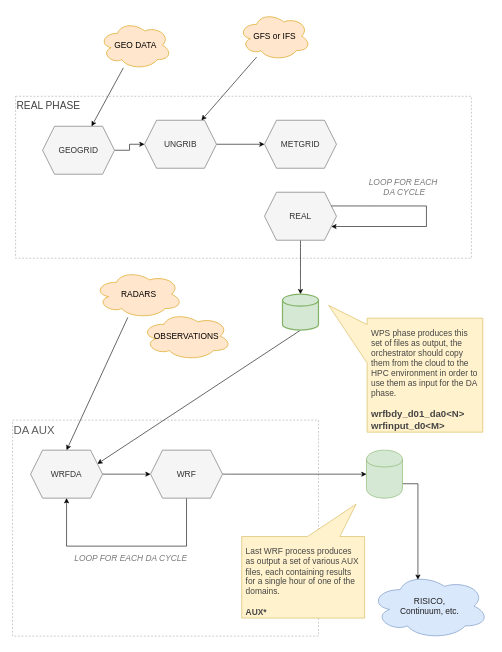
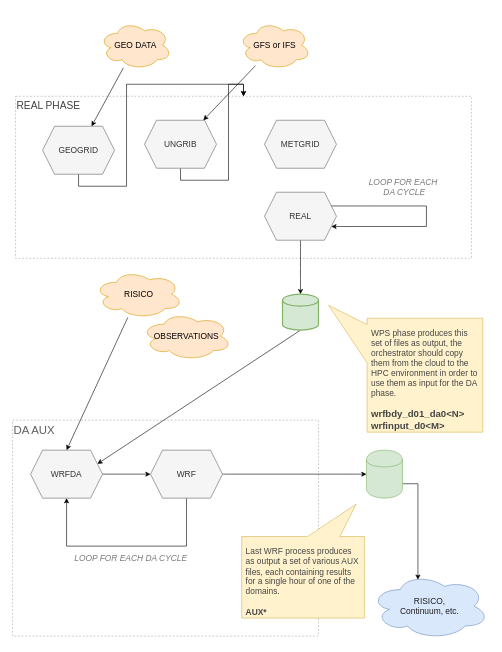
- <mxCell id="27" value="GFS or IFS" style="ellipse;shape=cloud;whiteSpace=wrap;html=1;strokeColor=#d79b00;fontSize=14;align=center;fillColor=#ffe6cc;" parent="1" vertex="1"><mxGeometry x="397" y="20" width="120" height="80" as="geometry" /></mxCell>
+ <mxCell id="27" value="GFS or IFS" style="ellipse;shape=cloud;whiteSpace=wrap;html=1;strokeColor=#d79b00;fontSize=14;align=center;fillColor=#ffe6cc;" parent="1" vertex="1"><mxGeometry x="397" y="35" width="120" height="80" as="geometry" /></mxCell>
- <mxCell id="5" value="" style="edgeStyle=orthogonalEdgeStyle;rounded=0;orthogonalLoop=1;jettySize=auto;html=1;fontSize=14;fontColor=#616161;" parent="1" source="6" target="8" edge="1"><mxGeometry relative="1" as="geometry" /></mxCell>
+ <mxCell id="5" value="" style="edgeStyle=orthogonalEdgeStyle;rounded=0;orthogonalLoop=1;jettySize=auto;html=1;fontSize=14;fontColor=#616161;" parent="1" source="6" target="3" edge="1"><mxGeometry relative="1" as="geometry" /></mxCell>
- <mxCell id="7" value="" style="edgeStyle=orthogonalEdgeStyle;rounded=0;orthogonalLoop=1;jettySize=auto;html=1;fontSize=14;fontColor=#616161;" parent="1" source="8" target="9" edge="1"><mxGeometry relative="1" as="geometry" /></mxCell>
+ <mxCell id="7" value="" style="edgeStyle=orthogonalEdgeStyle;rounded=0;orthogonalLoop=1;jettySize=auto;html=1;fontSize=14;fontColor=#616161;" parent="1" source="8" target="3" edge="1"><mxGeometry relative="1" as="geometry" /></mxCell>
- <mxCell id="31" value="RADARS" style="ellipse;shape=cloud;whiteSpace=wrap;html=1;strokeColor=#d79b00;fontSize=14;align=center;fillColor=#ffe6cc;" parent="1" vertex="1"><mxGeometry x="156.5" y="450" width="147" height="80" as="geometry" /></mxCell>
+ <mxCell id="31" value="RISICO" style="ellipse;shape=cloud;whiteSpace=wrap;html=1;strokeColor=#d79b00;fontSize=14;align=center;fillColor=#ffe6cc;" parent="1" vertex="1"><mxGeometry x="156.5" y="450" width="147" height="80" as="geometry" /></mxCell>
